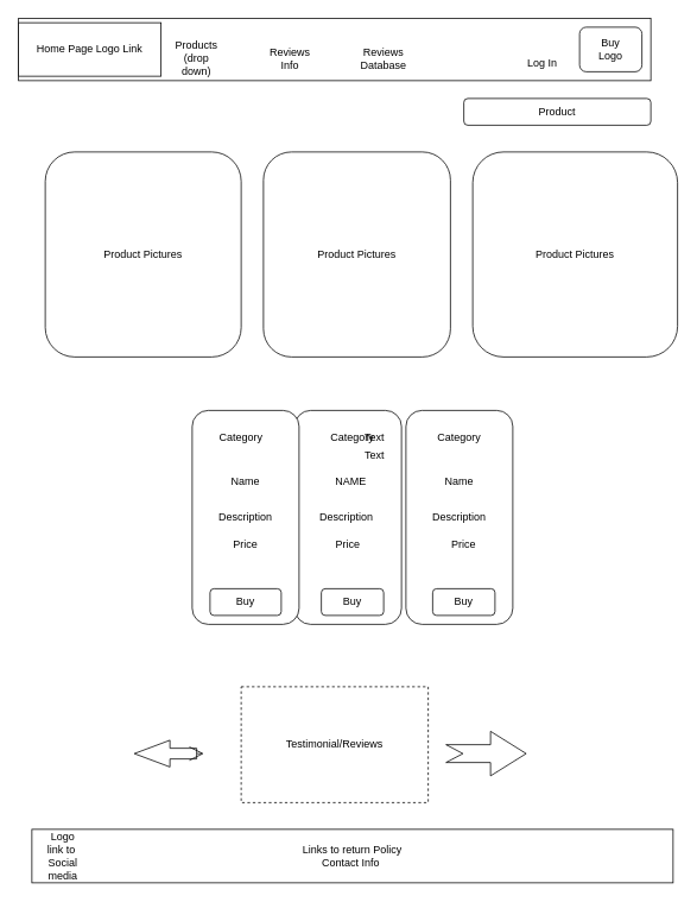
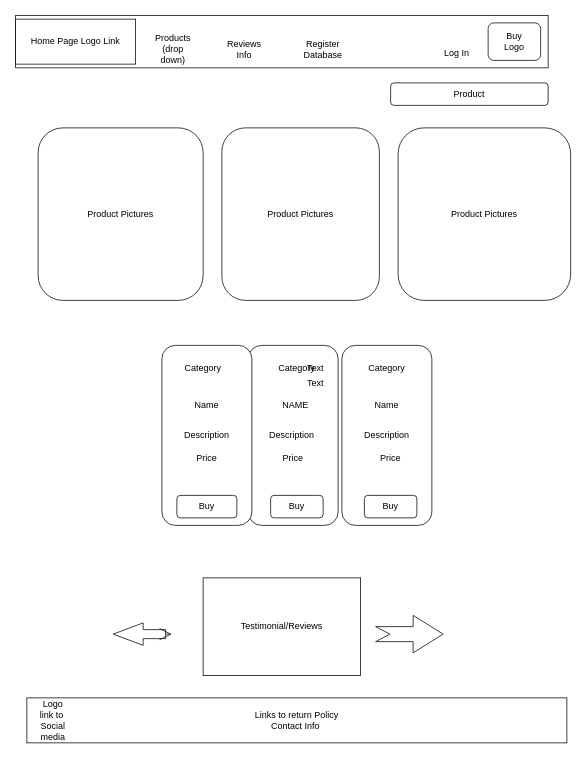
- <mxCell id="33" value="Products&lt;br&gt;(drop down)" style="text;html=1;strokeColor=none;fillColor=none;align=center;verticalAlign=middle;whiteSpace=wrap;rounded=0;hachureGap=4;pointerEvents=0;" vertex="1" parent="1"><mxGeometry x="200" y="55" width="40" height="20" as="geometry" /></mxCell>
+ <mxCell id="33" value="Products&lt;br&gt;(drop down)" style="text;html=1;strokeColor=none;fillColor=none;align=center;verticalAlign=middle;whiteSpace=wrap;rounded=0;hachureGap=4;pointerEvents=0;" vertex="1" parent="1"><mxGeometry x="210" y="55" width="40" height="20" as="geometry" /></mxCell>
- <mxCell id="32" value="Reviews Database" style="text;html=1;strokeColor=none;fillColor=none;align=center;verticalAlign=middle;whiteSpace=wrap;rounded=0;hachureGap=4;pointerEvents=0;" vertex="1" parent="1"><mxGeometry x="410" y="55" width="40" height="20" as="geometry" /></mxCell>
+ <mxCell id="32" value="Register Database" style="text;html=1;strokeColor=none;fillColor=none;align=center;verticalAlign=middle;whiteSpace=wrap;rounded=0;hachureGap=4;pointerEvents=0;" vertex="1" parent="1"><mxGeometry x="410" y="55" width="40" height="20" as="geometry" /></mxCell>
- <mxCell id="11" value="Testimonial/Reviews" style="rounded=0;whiteSpace=wrap;html=1;hachureGap=4;pointerEvents=0;dashed=1;" vertex="1" parent="1"><mxGeometry x="270" y="770" width="210" height="130" as="geometry" /></mxCell>
+ <mxCell id="11" value="Testimonial/Reviews" style="rounded=0;whiteSpace=wrap;html=1;hachureGap=4;pointerEvents=0;" vertex="1" parent="1"><mxGeometry x="270" y="770" width="210" height="130" as="geometry" /></mxCell>
